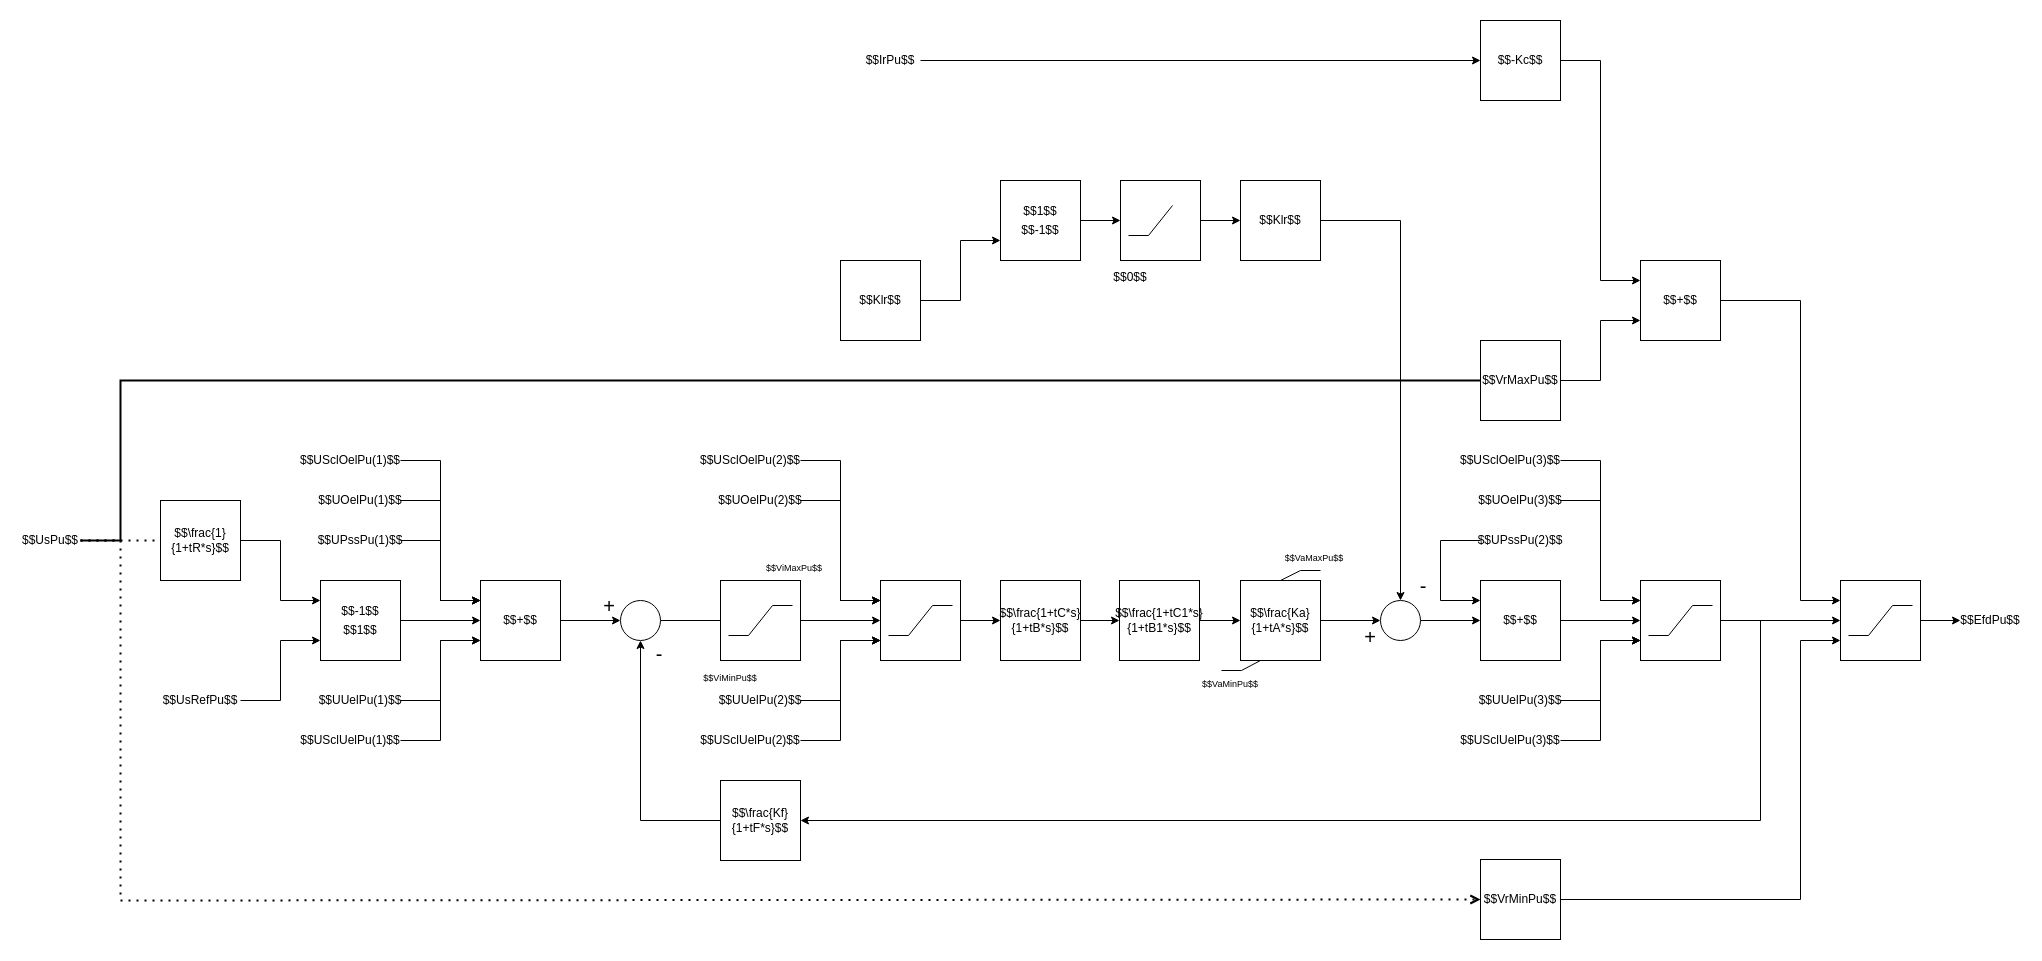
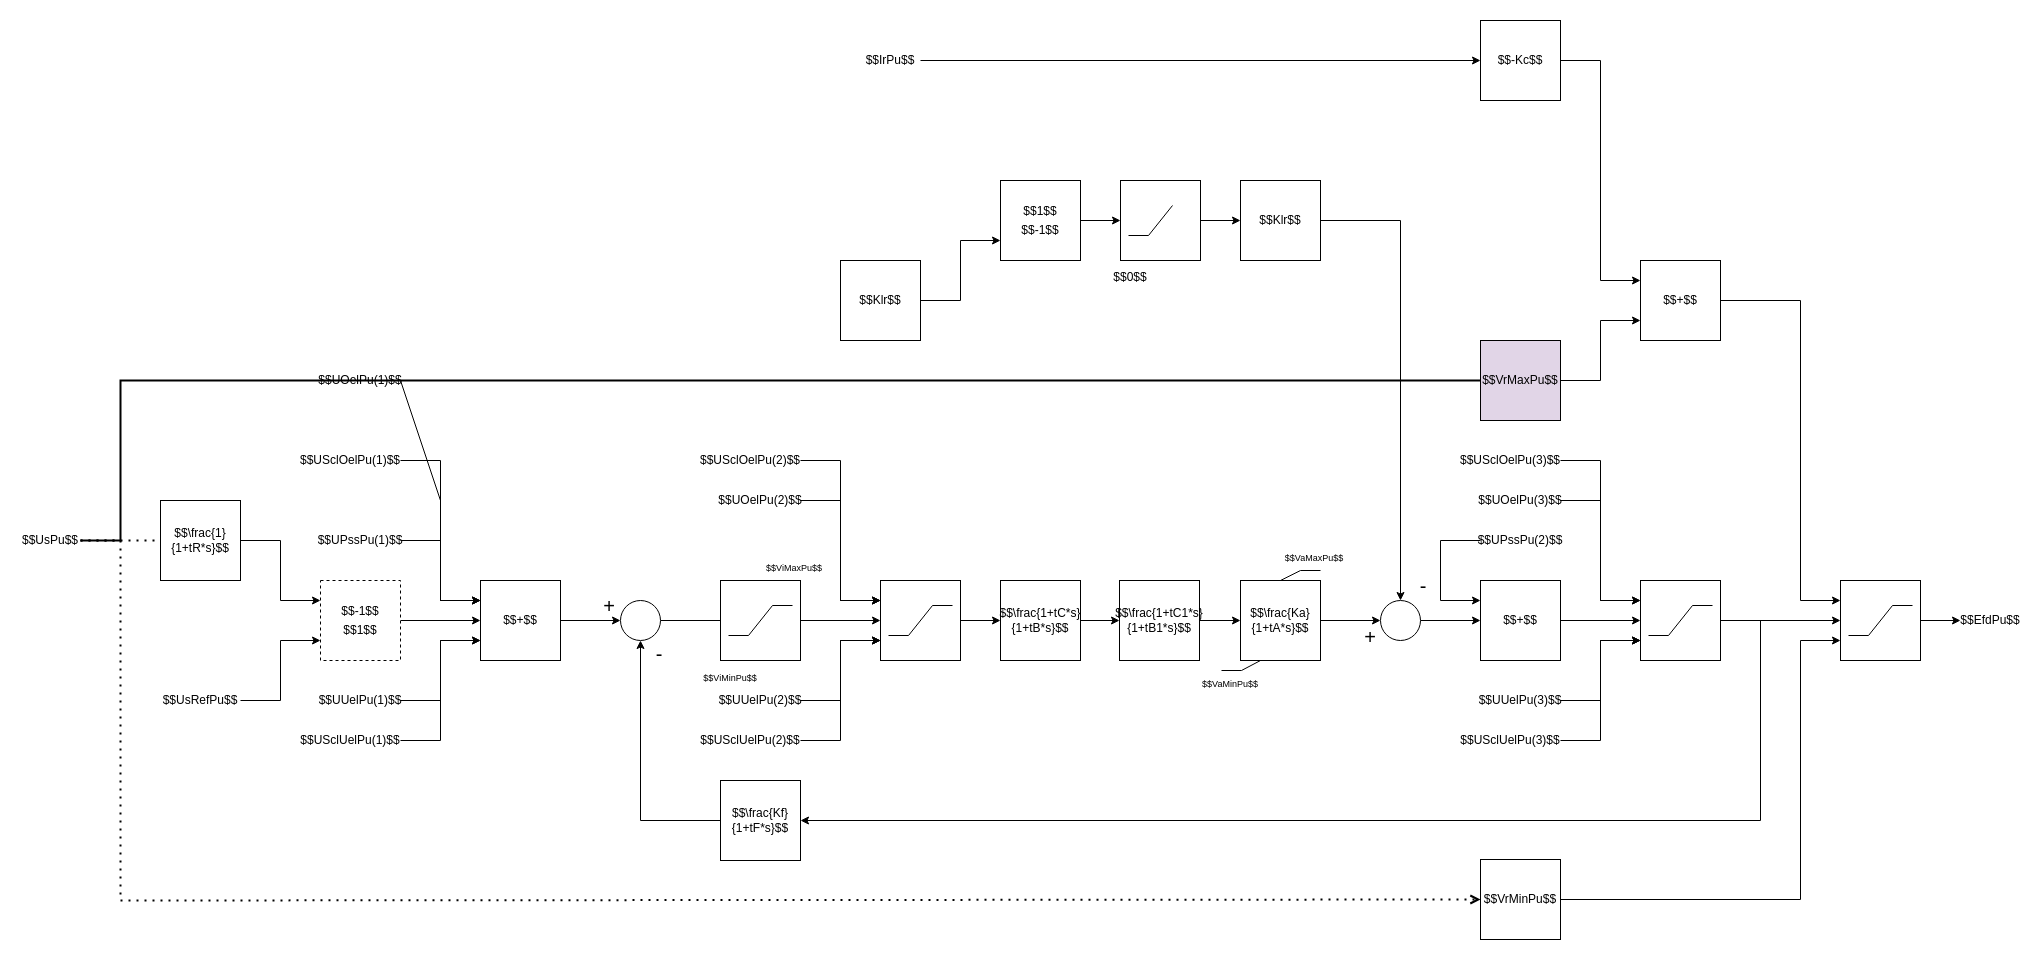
- <mxCell id="31" value="$$VrMaxPu$$" style="rounded=0;whiteSpace=wrap;html=1;" parent="1" vertex="1"><mxGeometry x="1480" y="340" width="80" height="80" as="geometry" /></mxCell>
+ <mxCell id="31" value="$$VrMaxPu$$" style="rounded=0;whiteSpace=wrap;html=1;fillColor=#e1d5e7;" parent="1" vertex="1"><mxGeometry x="1480" y="340" width="80" height="80" as="geometry" /></mxCell>
- <mxCell id="92" value="$$UOelPu(1)$$" style="text;strokeColor=none;align=center;fillColor=none;html=1;verticalAlign=middle;whiteSpace=wrap;rounded=0;" vertex="1" parent="1"><mxGeometry x="320" y="485" width="80" height="30" as="geometry" /></mxCell>
+ <mxCell id="92" value="$$UOelPu(1)$$" style="text;strokeColor=none;align=center;fillColor=none;html=1;verticalAlign=middle;whiteSpace=wrap;rounded=0;" vertex="1" parent="1"><mxGeometry x="320" y="365" width="80" height="30" as="geometry" /></mxCell>
- <mxCell id="3" value="&lt;table&gt;&lt;tbody&gt;&lt;tr&gt;&lt;td&gt;$$-1$$&lt;/td&gt;&lt;/tr&gt;&lt;tr&gt;&lt;td&gt;$$1$$&lt;/td&gt;&lt;/tr&gt;&lt;/tbody&gt;&lt;/table&gt;" style="whiteSpace=wrap;html=1;aspect=fixed;" parent="1" vertex="1"><mxGeometry x="320" y="580" width="80" height="80" as="geometry" /></mxCell>
+ <mxCell id="3" value="&lt;table&gt;&lt;tbody&gt;&lt;tr&gt;&lt;td&gt;$$-1$$&lt;/td&gt;&lt;/tr&gt;&lt;tr&gt;&lt;td&gt;$$1$$&lt;/td&gt;&lt;/tr&gt;&lt;/tbody&gt;&lt;/table&gt;" style="whiteSpace=wrap;html=1;aspect=fixed;dashed=1;" parent="1" vertex="1"><mxGeometry x="320" y="580" width="80" height="80" as="geometry" /></mxCell>
